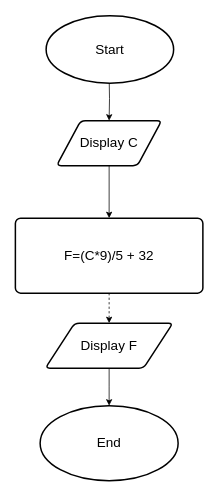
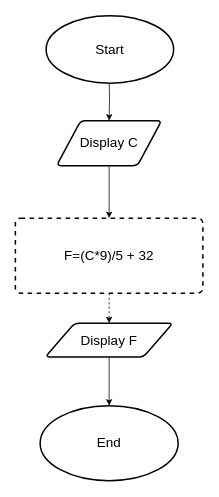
- <mxCell id="6" value="F=(C*9)/5 + 32" style="rounded=1;whiteSpace=wrap;html=1;absoluteArcSize=1;arcSize=14;strokeWidth=2;fontSize=18;" vertex="1" parent="1"><mxGeometry x="20" y="290" width="250" height="100" as="geometry" /></mxCell>
+ <mxCell id="6" value="F=(C*9)/5 + 32" style="rounded=1;whiteSpace=wrap;html=1;absoluteArcSize=1;arcSize=14;strokeWidth=2;fontSize=18;dashed=1;" vertex="1" parent="1"><mxGeometry x="20" y="290" width="250" height="100" as="geometry" /></mxCell>
- <mxCell id="8" value="Display F" style="shape=parallelogram;html=1;strokeWidth=2;perimeter=parallelogramPerimeter;whiteSpace=wrap;rounded=1;arcSize=12;size=0.23;fontSize=18;" vertex="1" parent="1"><mxGeometry x="60" y="430" width="170" height="60" as="geometry" /></mxCell>
+ <mxCell id="8" value="Display F" style="shape=parallelogram;html=1;strokeWidth=2;perimeter=parallelogramPerimeter;whiteSpace=wrap;rounded=1;arcSize=12;size=0.23;fontSize=18;" vertex="1" parent="1"><mxGeometry x="60" y="430" width="170" height="45" as="geometry" /></mxCell>
